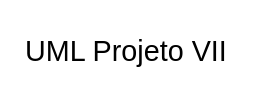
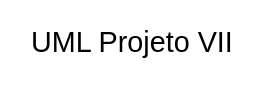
- <mxCell id="2" value="UML Projeto VII" style="text;html=1;strokeColor=none;fillColor=none;align=center;verticalAlign=middle;whiteSpace=wrap;rounded=0;fontSize=48;" parent="1" vertex="1"><mxGeometry x="10" y="35" width="400" height="100" as="geometry" /></mxCell>
+ <mxCell id="2" value="UML Projeto VII" style="text;html=1;strokeColor=none;fillColor=none;align=center;verticalAlign=middle;whiteSpace=wrap;rounded=0;fontSize=48;" parent="1" vertex="1"><mxGeometry x="20" y="20" width="400" height="100" as="geometry" /></mxCell>
